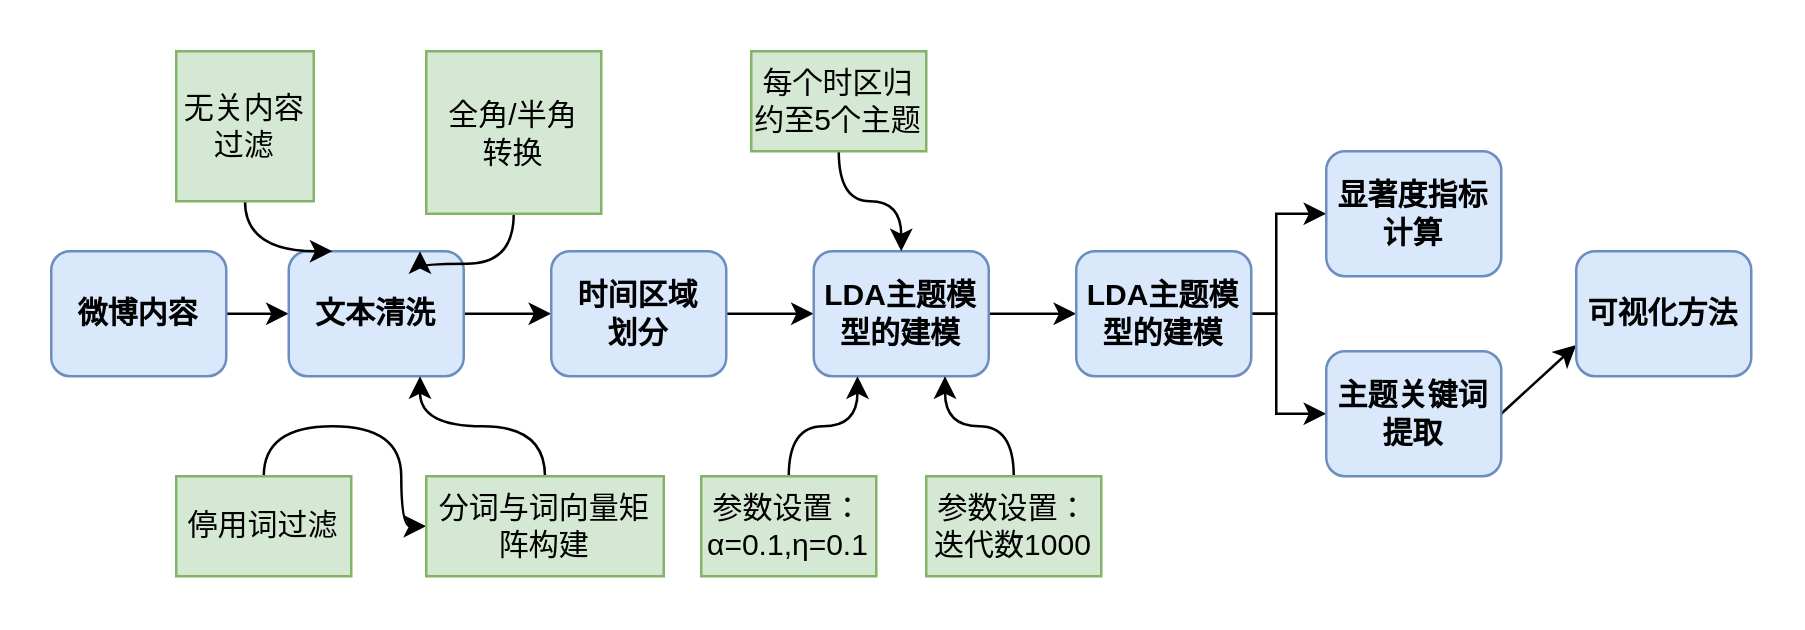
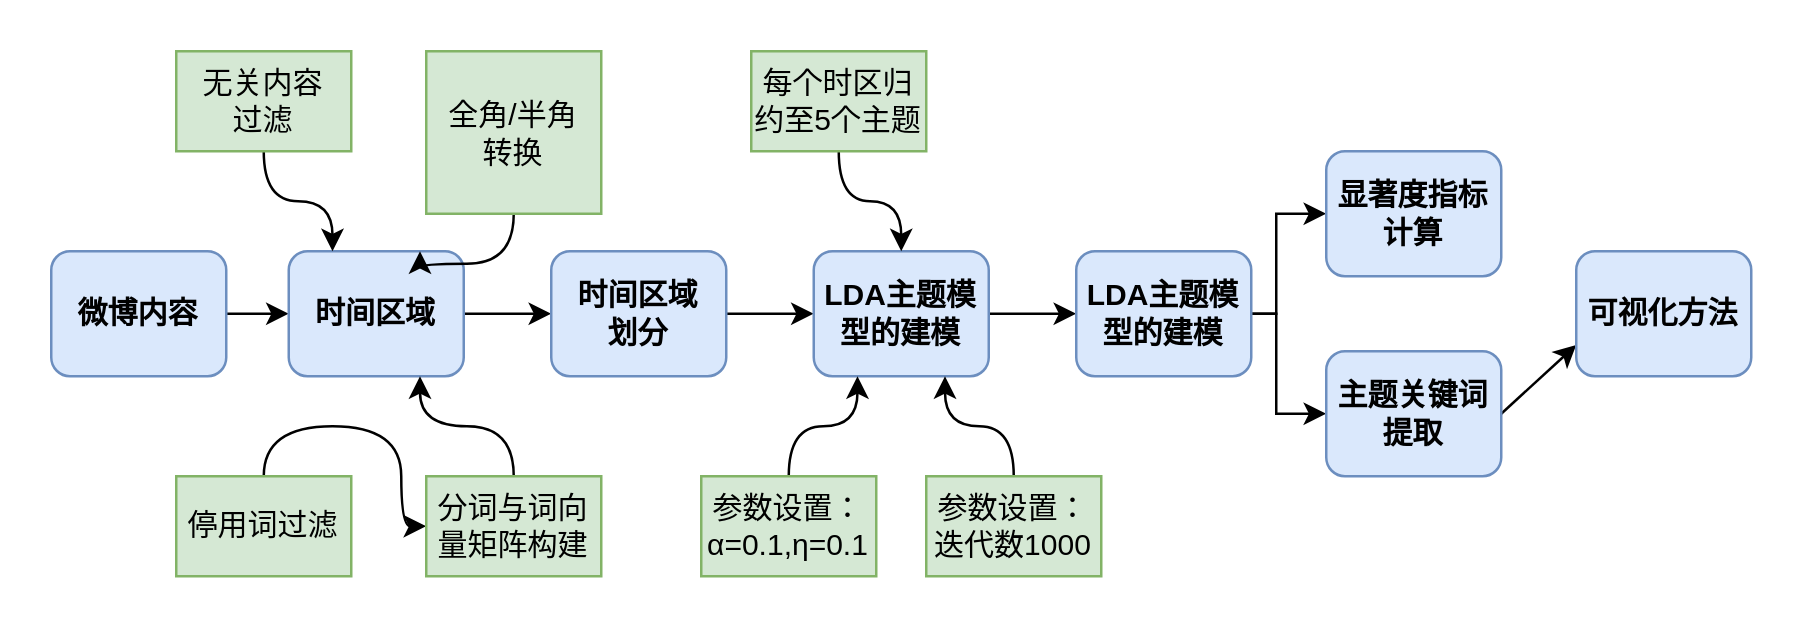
- <mxCell id="15" value="无关内容&lt;br&gt;过滤" style="rounded=0;whiteSpace=wrap;html=1;fillColor=#d5e8d4;strokeColor=#82b366;" vertex="1" parent="1"><mxGeometry x="70" y="20" width="55" height="60" as="geometry" /></mxCell>
+ <mxCell id="15" value="无关内容&lt;br&gt;过滤" style="rounded=0;whiteSpace=wrap;html=1;fillColor=#d5e8d4;strokeColor=#82b366;" vertex="1" parent="1"><mxGeometry x="70" y="20" width="70" height="40" as="geometry" /></mxCell>
- <mxCell id="5" value="文本清洗" style="rounded=1;whiteSpace=wrap;html=1;fillColor=#dae8fc;strokeColor=#6c8ebf;fontStyle=1" vertex="1" parent="1"><mxGeometry x="115" y="100" width="70" height="50" as="geometry" /></mxCell>
+ <mxCell id="5" value="时间区域" style="rounded=1;whiteSpace=wrap;html=1;fillColor=#dae8fc;strokeColor=#6c8ebf;fontStyle=1" vertex="1" parent="1"><mxGeometry x="115" y="100" width="70" height="50" as="geometry" /></mxCell>
- <mxCell id="21" value="分词与词向量矩阵构建" style="rounded=0;whiteSpace=wrap;html=1;fillColor=#d5e8d4;strokeColor=#82b366;" vertex="1" parent="1"><mxGeometry x="170" y="190" width="95" height="40" as="geometry" /></mxCell>
+ <mxCell id="21" value="分词与词向量矩阵构建" style="rounded=0;whiteSpace=wrap;html=1;fillColor=#d5e8d4;strokeColor=#82b366;" vertex="1" parent="1"><mxGeometry x="170" y="190" width="70" height="40" as="geometry" /></mxCell>
